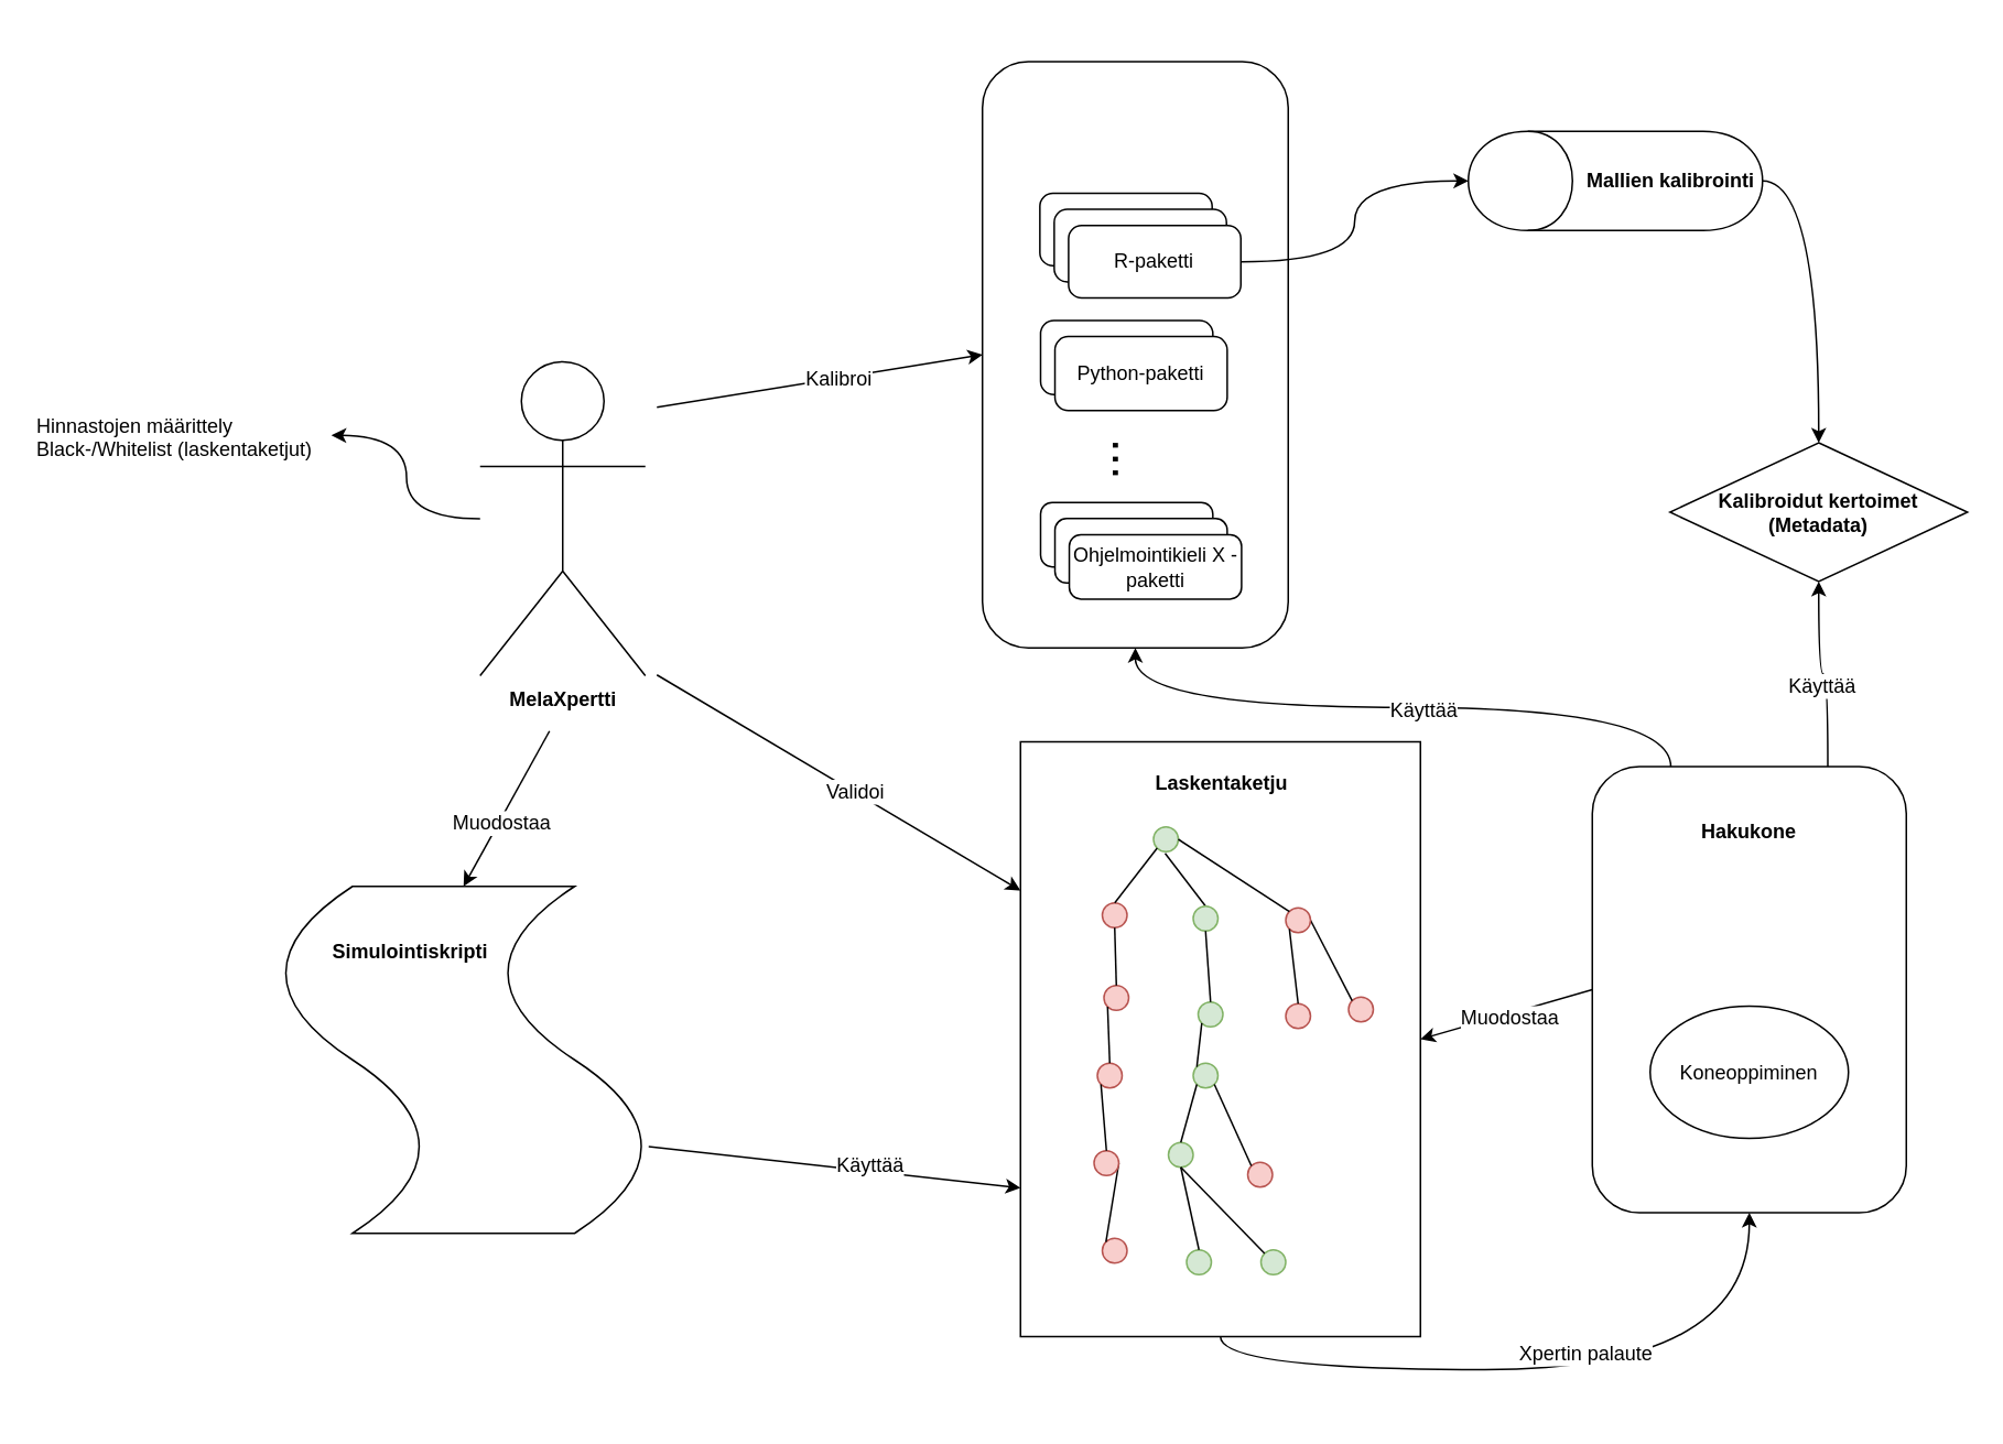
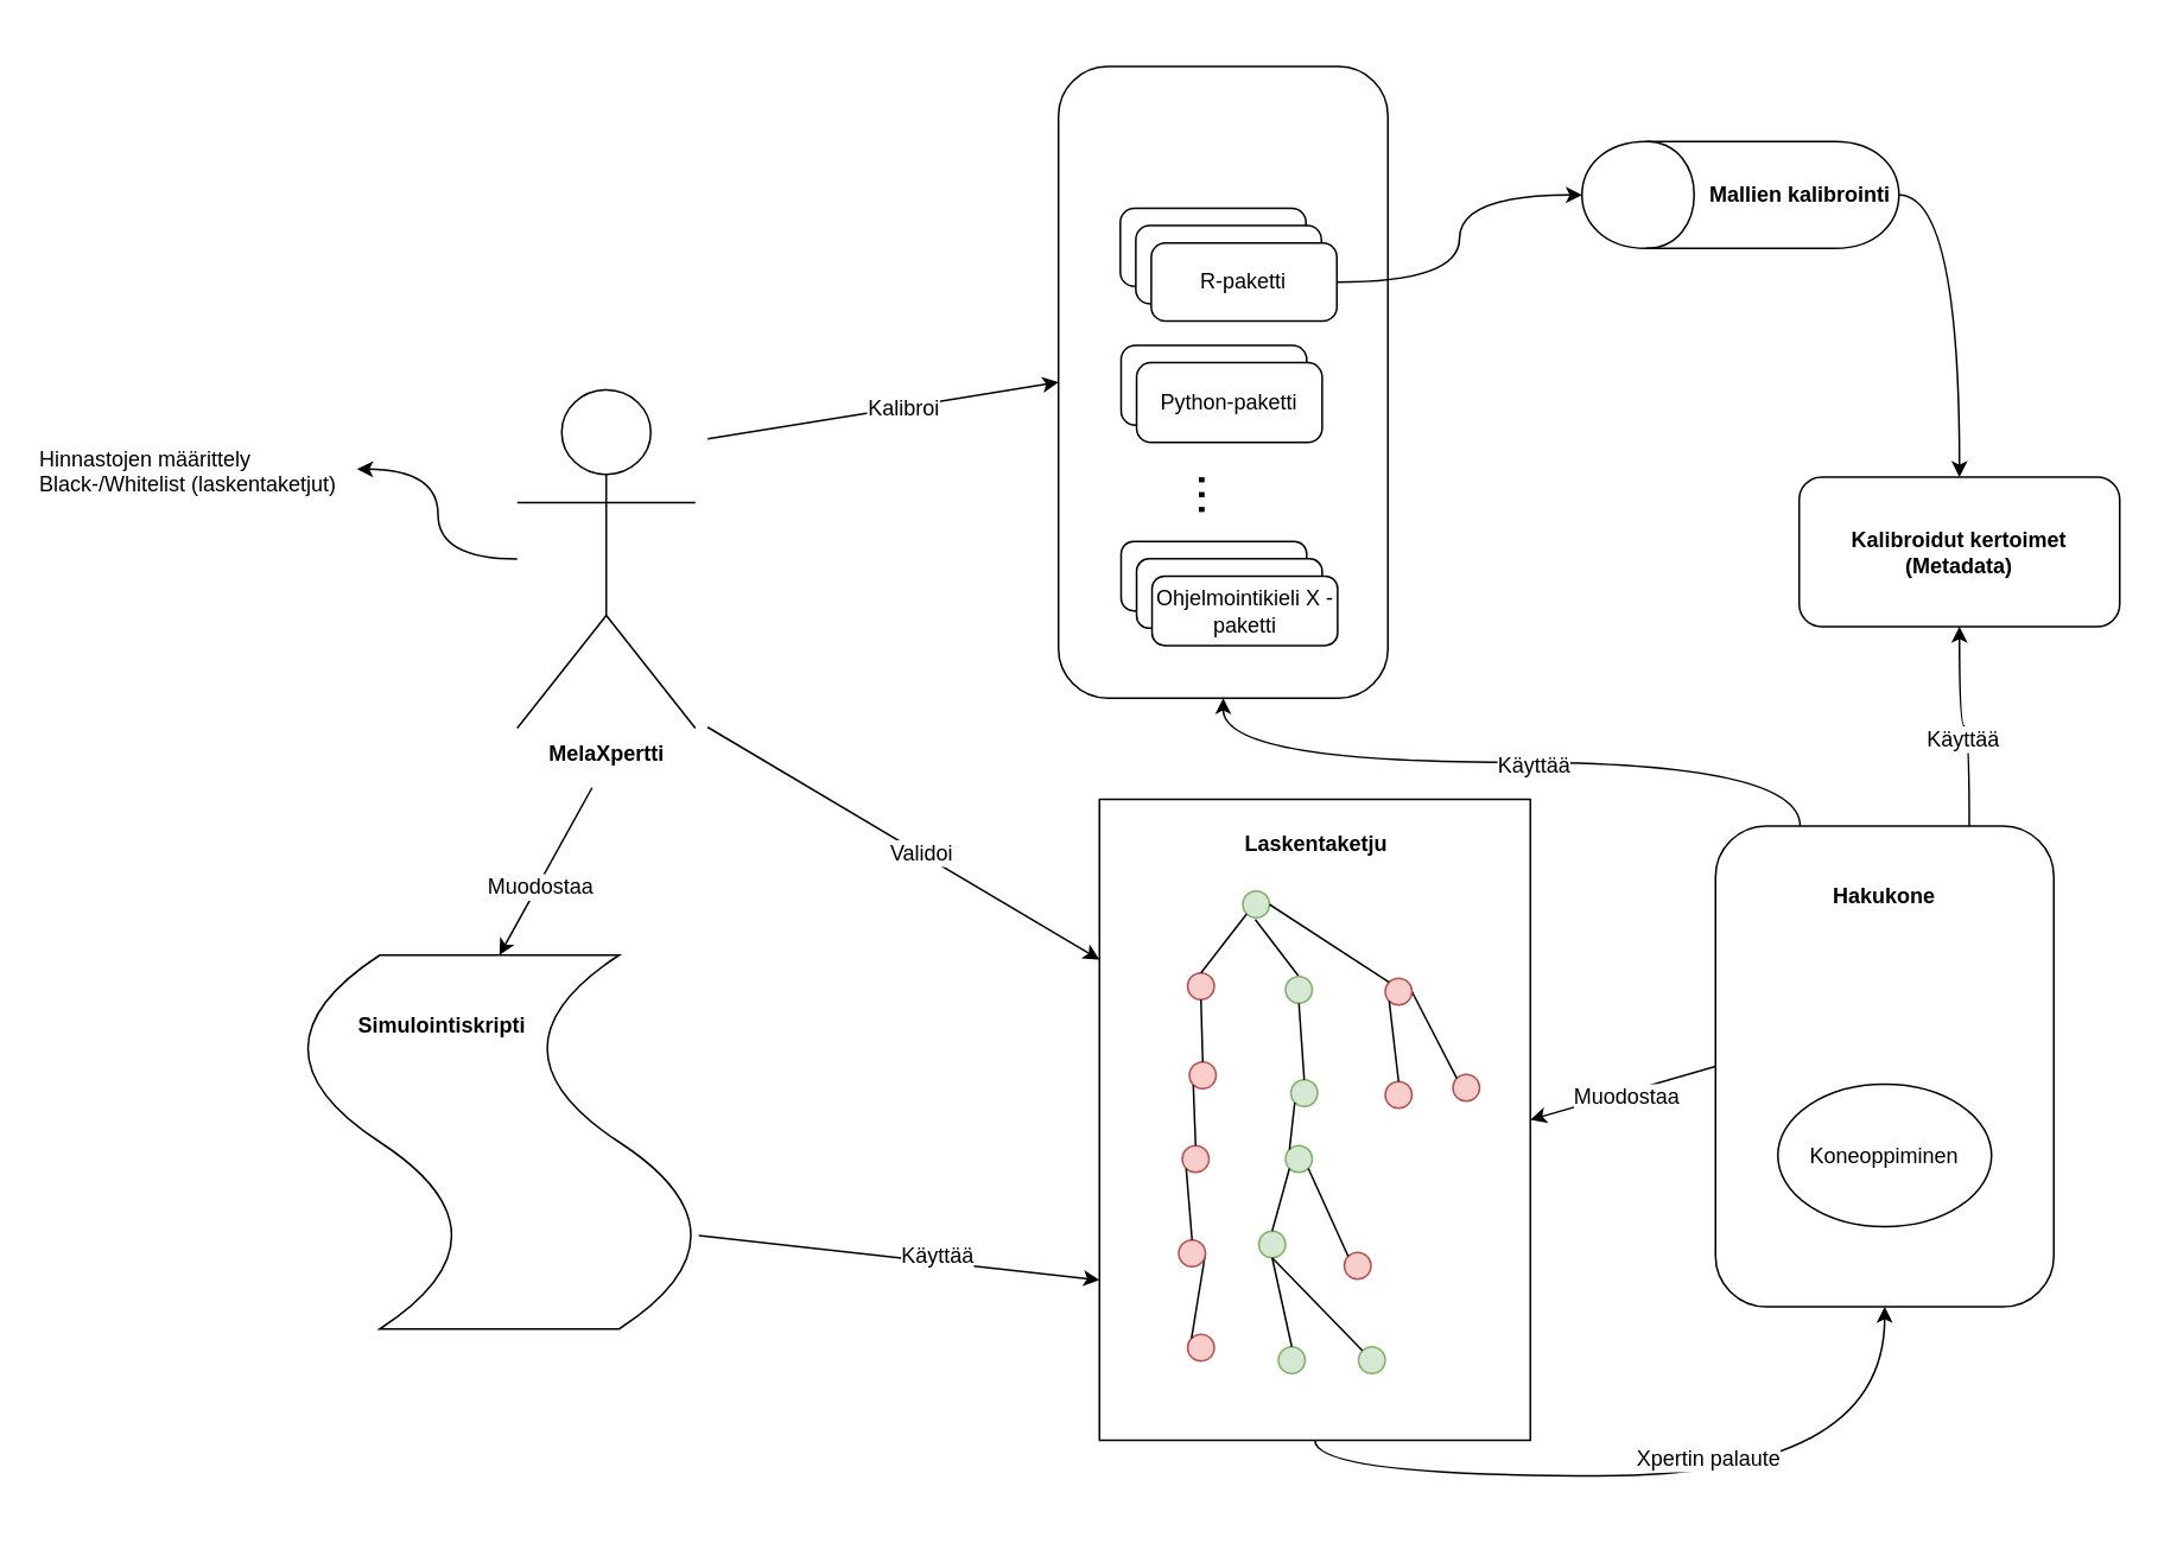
- <mxCell id="3" value="&lt;div&gt;&lt;b&gt;Kalibroidut kertoimet&lt;/b&gt;&lt;/div&gt;&lt;div&gt;&lt;b&gt;(Metadata)&lt;br&gt;&lt;/b&gt;&lt;/div&gt;" style="rhombus;whiteSpace=wrap;html=1;fillColor=none;fontSize=12;" parent="2" vertex="1"><mxGeometry width="180" height="84" as="geometry" /></mxCell>
+ <mxCell id="3" value="&lt;div&gt;&lt;b&gt;Kalibroidut kertoimet&lt;/b&gt;&lt;/div&gt;&lt;div&gt;&lt;b&gt;(Metadata)&lt;br&gt;&lt;/b&gt;&lt;/div&gt;" style="rounded=1;whiteSpace=wrap;html=1;fillColor=none;fontSize=12;" parent="2" vertex="1"><mxGeometry width="180" height="84" as="geometry" /></mxCell>
